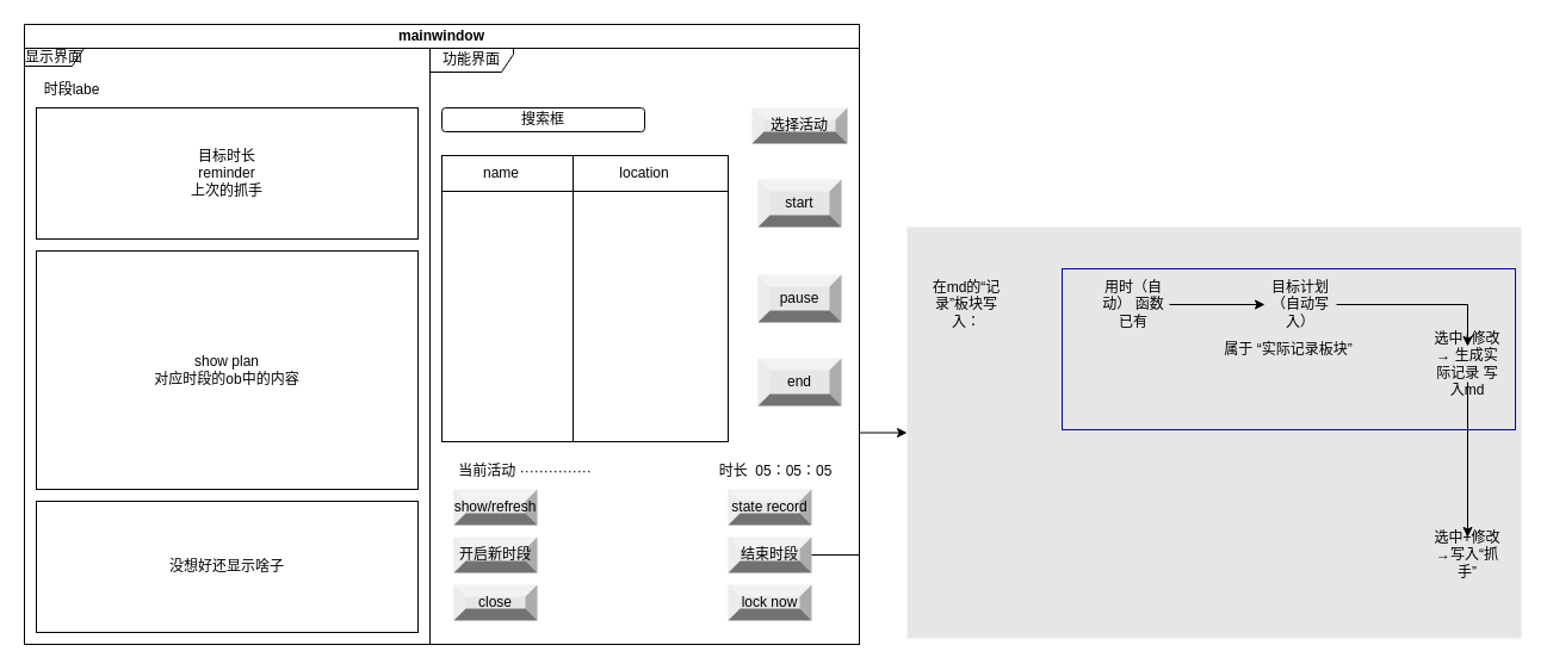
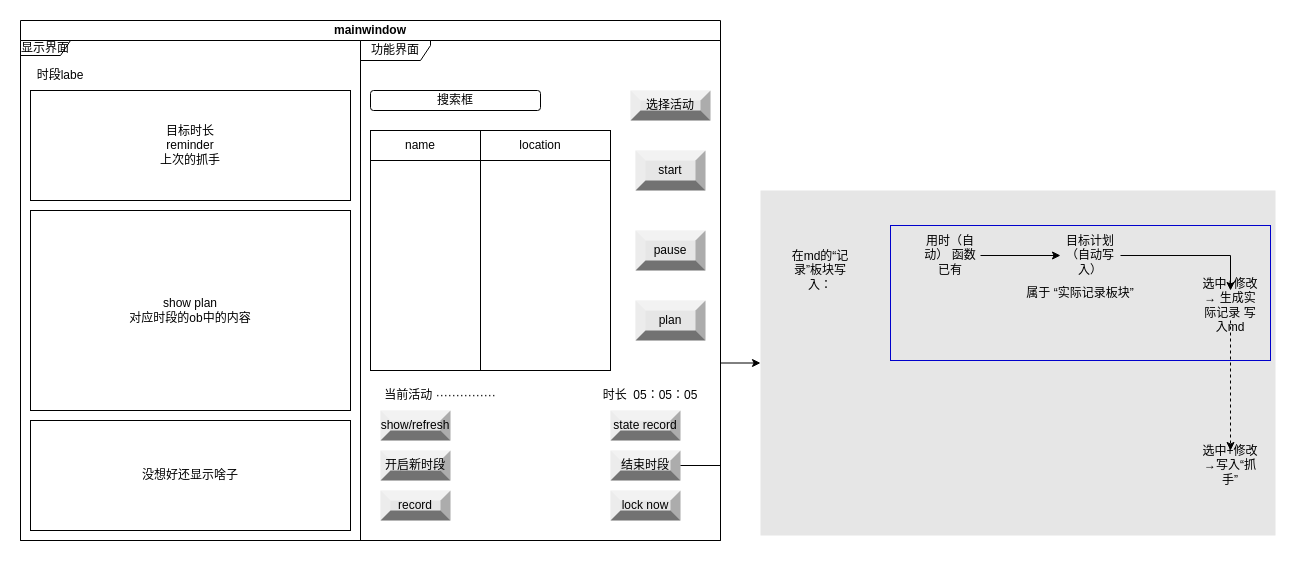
- <mxCell id="27" value="在md的“记录”板块写入：" style="text;html=1;strokeColor=none;fillColor=none;align=center;verticalAlign=middle;whiteSpace=wrap;rounded=0;" vertex="1" parent="1"><mxGeometry x="780" y="240" width="60" height="30" as="geometry" /></mxCell>
+ <mxCell id="27" value="在md的“记录”板块写入：" style="text;html=1;strokeColor=none;fillColor=none;align=center;verticalAlign=middle;whiteSpace=wrap;rounded=0;" vertex="1" parent="1"><mxGeometry x="790" y="255" width="60" height="30" as="geometry" /></mxCell>
- <mxCell id="15" value="end" style="labelPosition=center;verticalLabelPosition=middle;align=center;html=1;shape=mxgraph.basic.shaded_button;dx=10;fillColor=#E6E6E6;strokeColor=none;whiteSpace=wrap;" parent="2" vertex="1"><mxGeometry x="615" y="280" width="70" height="40" as="geometry" /></mxCell>
+ <mxCell id="15" value="plan" style="labelPosition=center;verticalLabelPosition=middle;align=center;html=1;shape=mxgraph.basic.shaded_button;dx=10;fillColor=#E6E6E6;strokeColor=none;whiteSpace=wrap;" parent="2" vertex="1"><mxGeometry x="615" y="280" width="70" height="40" as="geometry" /></mxCell>
- <mxCell id="32" value="" style="edgeStyle=orthogonalEdgeStyle;rounded=0;orthogonalLoop=1;jettySize=auto;html=1;" edge="1" parent="1" source="33" target="34"><mxGeometry relative="1" as="geometry" /></mxCell>
+ <mxCell id="32" value="" style="edgeStyle=orthogonalEdgeStyle;rounded=0;orthogonalLoop=1;jettySize=auto;html=1;dashed=1;" edge="1" parent="1" source="33" target="34"><mxGeometry relative="1" as="geometry" /></mxCell>
- <mxCell id="23" value="close" style="labelPosition=center;verticalLabelPosition=middle;align=center;html=1;shape=mxgraph.basic.shaded_button;dx=10;fillColor=#E6E6E6;strokeColor=none;whiteSpace=wrap;" parent="2" vertex="1"><mxGeometry x="360" y="470" width="70" height="30" as="geometry" /></mxCell>
+ <mxCell id="23" value="record" style="labelPosition=center;verticalLabelPosition=middle;align=center;html=1;shape=mxgraph.basic.shaded_button;dx=10;fillColor=#E6E6E6;strokeColor=none;whiteSpace=wrap;" parent="2" vertex="1"><mxGeometry x="360" y="470" width="70" height="30" as="geometry" /></mxCell>
